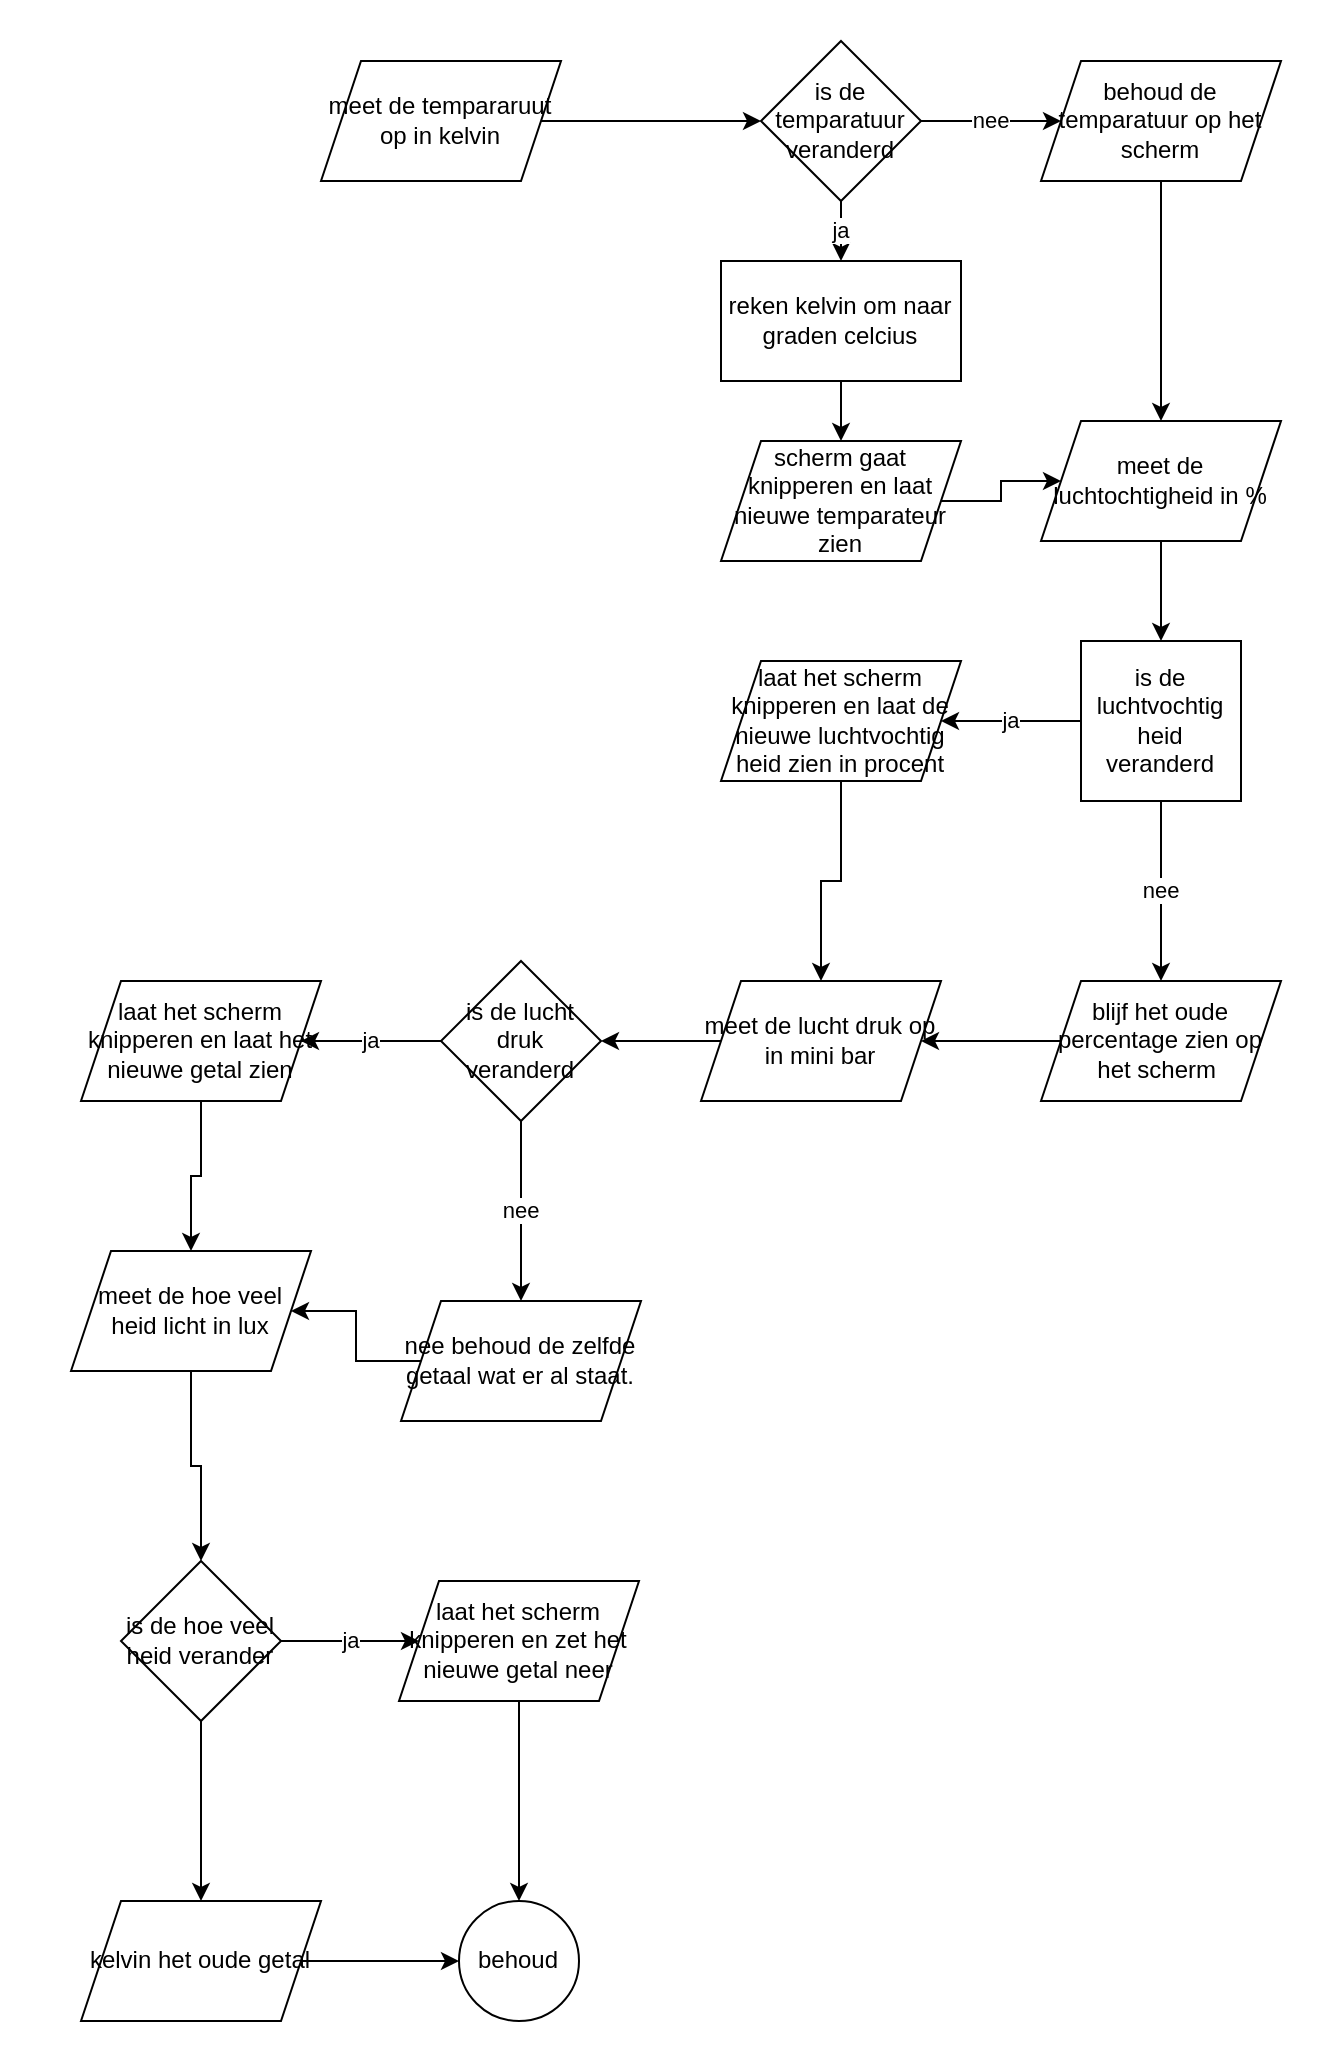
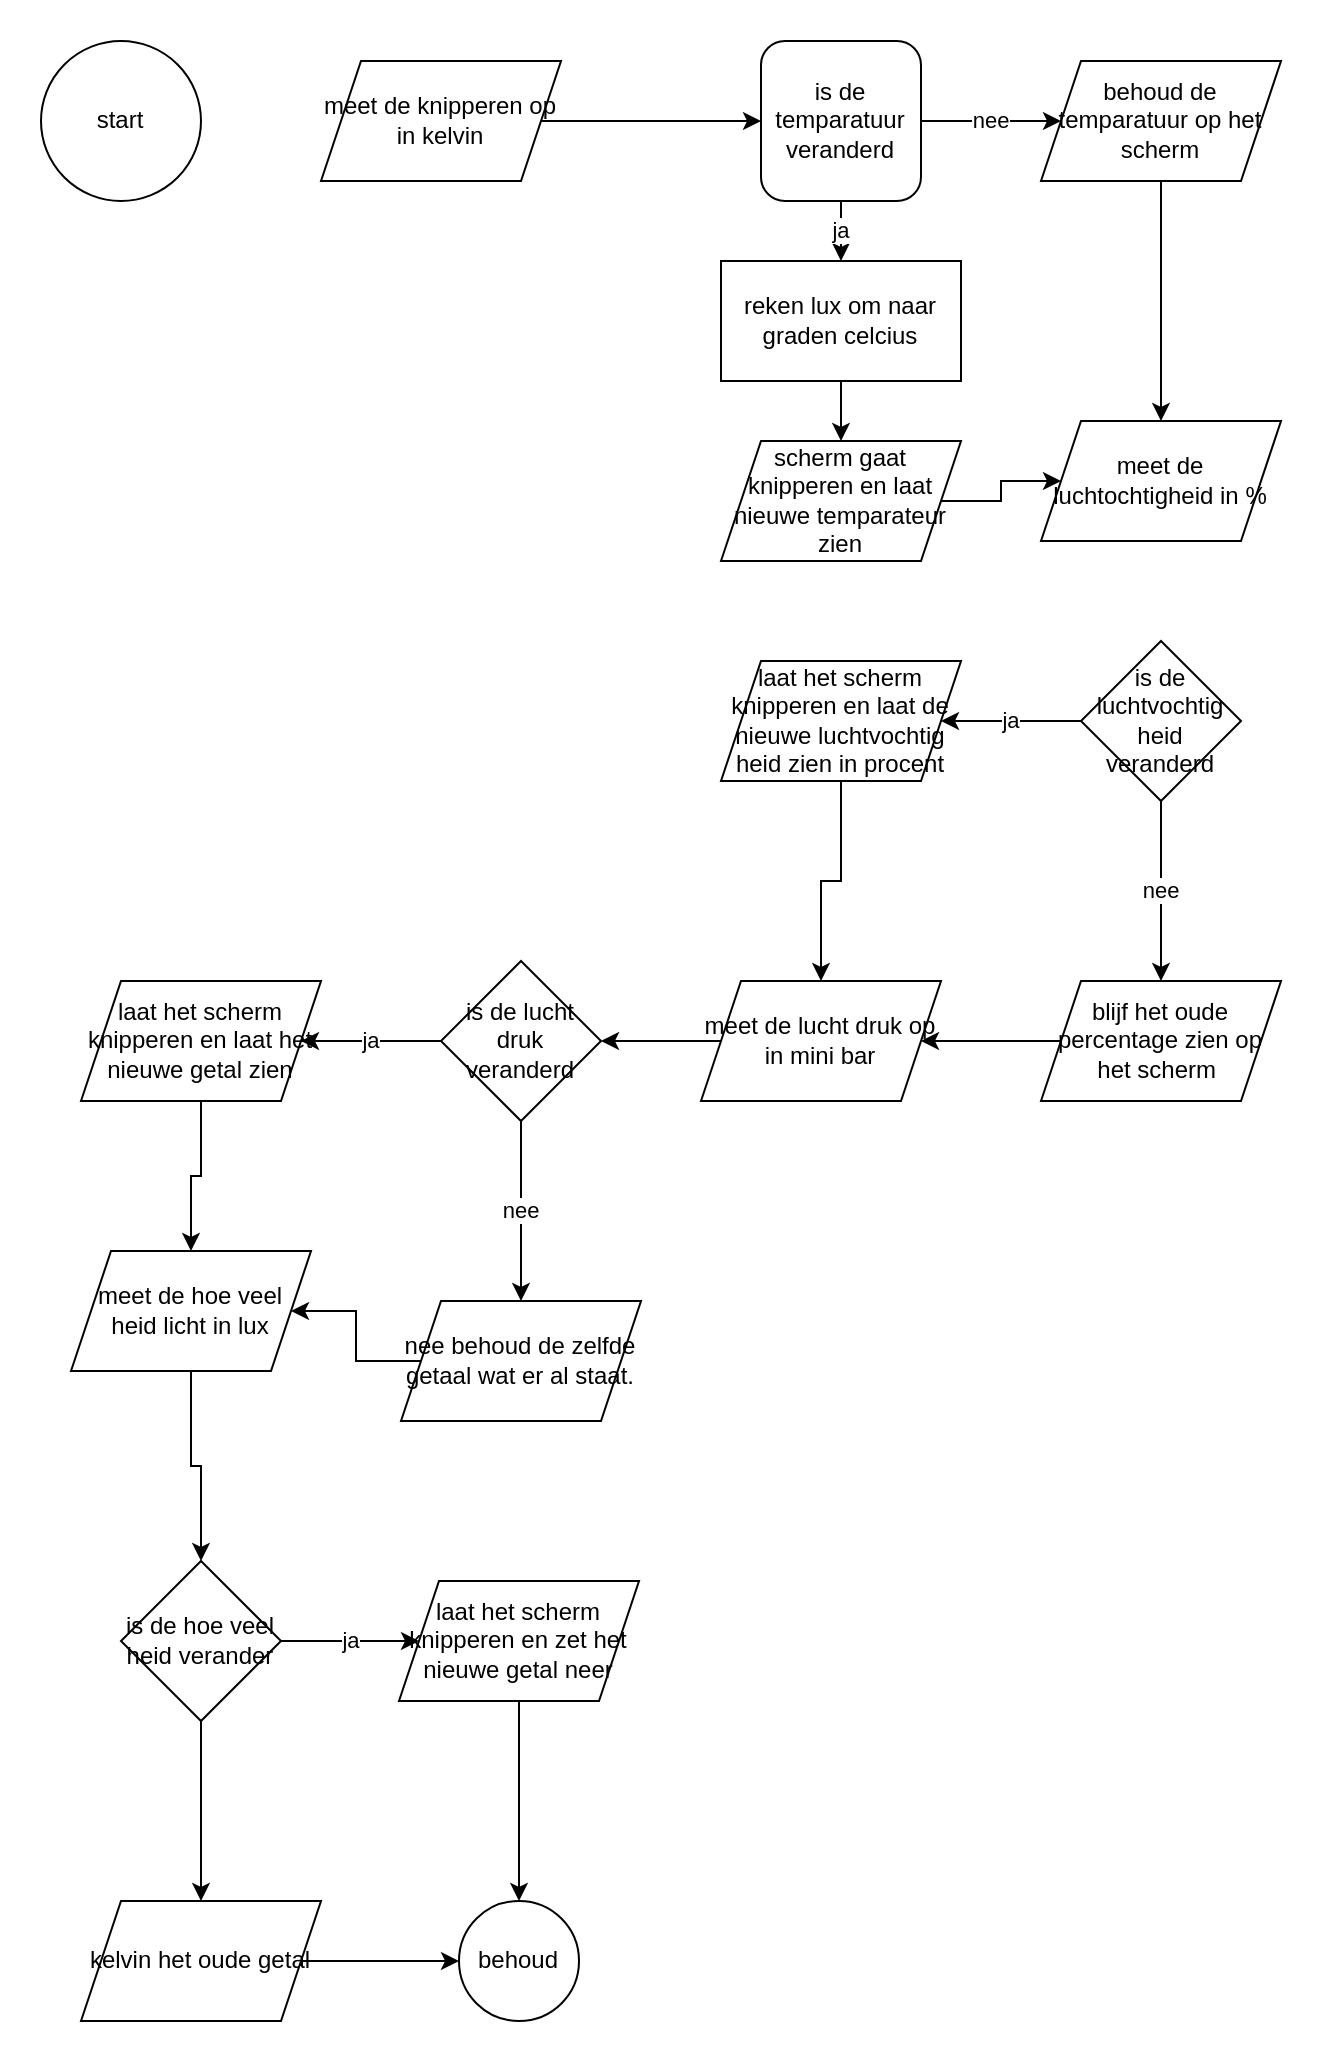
+ <mxCell id="2" value="start" style="ellipse;whiteSpace=wrap;html=1;aspect=fixed;" vertex="1" parent="1"><mxGeometry x="20" width="80" height="80" as="geometry" y="20" /></mxCell>
- <mxCell id="4" value="meet de tempararuut op in kelvin" style="shape=parallelogram;perimeter=parallelogramPerimeter;whiteSpace=wrap;html=1;fixedSize=1;" vertex="1" parent="1"><mxGeometry x="160" y="30" width="120" height="60" as="geometry" /></mxCell>
+ <mxCell id="4" value="meet de knipperen op in kelvin" style="shape=parallelogram;perimeter=parallelogramPerimeter;whiteSpace=wrap;html=1;fixedSize=1;" vertex="1" parent="1"><mxGeometry x="160" y="30" width="120" height="60" as="geometry" /></mxCell>
- <mxCell id="7" value="is de temparatuur veranderd" style="rhombus;whiteSpace=wrap;html=1;" vertex="1" parent="1"><mxGeometry x="380" width="80" height="80" as="geometry" y="20" /></mxCell>
+ <mxCell id="7" value="is de temparatuur veranderd" style="whiteSpace=wrap;html=1;rounded=1;" vertex="1" parent="1"><mxGeometry x="380" width="80" height="80" as="geometry" y="20" /></mxCell>
- <mxCell id="22" value="reken kelvin om naar graden celcius" style="whiteSpace=wrap;html=1;" vertex="1" parent="1"><mxGeometry x="360" y="130" width="120" height="60" as="geometry" /></mxCell>
+ <mxCell id="22" value="reken lux om naar graden celcius" style="whiteSpace=wrap;html=1;" vertex="1" parent="1"><mxGeometry x="360" y="130" width="120" height="60" as="geometry" /></mxCell>
- <mxCell id="12" value="" style="edgeStyle=orthogonalEdgeStyle;rounded=0;orthogonalLoop=1;jettySize=auto;html=1;" edge="1" parent="1" source="13" target="16"><mxGeometry relative="1" as="geometry" /></mxCell>
- <mxCell id="16" value="is de luchtvochtig heid veranderd" style="whiteSpace=wrap;html=1;rounded=0;" vertex="1" parent="1"><mxGeometry x="540" y="320" width="80" height="80" as="geometry" /></mxCell>
+ <mxCell id="16" value="is de luchtvochtig heid veranderd" style="rhombus;whiteSpace=wrap;html=1;" vertex="1" parent="1"><mxGeometry x="540" y="320" width="80" height="80" as="geometry" /></mxCell>
